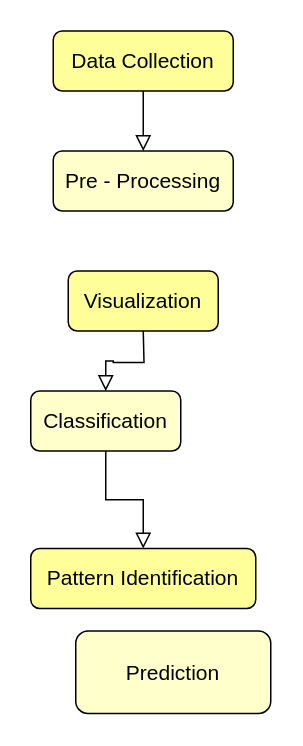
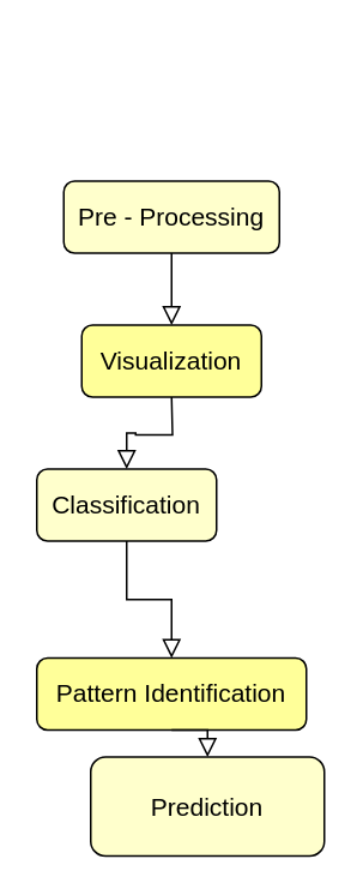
- <mxCell id="3" value="&lt;font style=&quot;font-size: 14px;&quot;&gt;Data Collection&lt;/font&gt;" style="rounded=1;whiteSpace=wrap;html=1;fontSize=12;glass=0;strokeWidth=1;shadow=0;fillColor=#FFFF99;" parent="1" vertex="1"><mxGeometry x="35" y="20" width="120" height="40" as="geometry" /></mxCell>
- <mxCell id="11" value="" style="rounded=0;html=1;jettySize=auto;orthogonalLoop=1;fontSize=11;endArrow=block;endFill=0;endSize=8;strokeWidth=1;shadow=0;labelBackgroundColor=none;edgeStyle=orthogonalEdgeStyle;entryX=0.5;entryY=0;entryDx=0;entryDy=0;exitX=0.5;exitY=1;exitDx=0;exitDy=0;" parent="1" source="3" target="10" edge="1"><mxGeometry relative="1" as="geometry"><mxPoint x="105" y="150" as="sourcePoint" /><mxPoint x="105" y="190" as="targetPoint" /></mxGeometry></mxCell>
+ <mxCell id="6" value="" style="rounded=0;html=1;jettySize=auto;orthogonalLoop=1;fontSize=11;endArrow=block;endFill=0;endSize=8;strokeWidth=1;shadow=0;labelBackgroundColor=none;edgeStyle=orthogonalEdgeStyle;entryX=0.5;entryY=0;entryDx=0;entryDy=0;exitX=0.5;exitY=1;exitDx=0;exitDy=0;" parent="1" source="10" target="12" edge="1"><mxGeometry relative="1" as="geometry"><mxPoint x="95" y="170" as="sourcePoint" /><mxPoint x="105" y="140" as="targetPoint" /></mxGeometry></mxCell>
+ <mxCell id="8" value="" style="rounded=0;html=1;jettySize=auto;orthogonalLoop=1;fontSize=11;endArrow=block;endFill=0;endSize=8;strokeWidth=1;shadow=0;labelBackgroundColor=none;edgeStyle=orthogonalEdgeStyle;entryX=0.5;entryY=0;entryDx=0;entryDy=0;exitX=0.5;exitY=1;exitDx=0;exitDy=0;" parent="1" source="2" target="5" edge="1"><mxGeometry relative="1" as="geometry"><mxPoint x="105" y="350" as="sourcePoint" /><mxPoint x="105" y="400" as="targetPoint" /></mxGeometry></mxCell>
